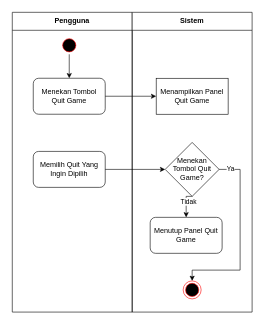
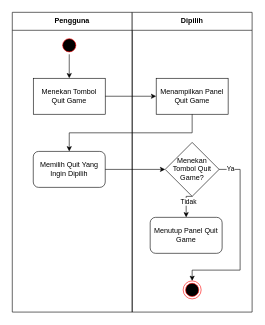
- <mxCell id="7" value="Sistem" style="swimlane;whiteSpace=wrap;html=1;startSize=30;" parent="1" vertex="1"><mxGeometry x="220" y="20" width="200" height="500" as="geometry" /></mxCell>
+ <mxCell id="7" value="Dipilih" style="swimlane;whiteSpace=wrap;html=1;startSize=30;" parent="1" vertex="1"><mxGeometry x="220" y="20" width="200" height="500" as="geometry" /></mxCell>
- <mxCell id="5" value="Menekan Tombol&lt;div&gt;Quit Game&lt;/div&gt;" style="rounded=1;whiteSpace=wrap;html=1;" parent="2" vertex="1"><mxGeometry x="35" y="110" width="120" height="60" as="geometry" /></mxCell>
+ <mxCell id="5" value="Menekan Tombol&lt;div&gt;Quit Game&lt;/div&gt;" style="whiteSpace=wrap;html=1;rounded=0;" parent="2" vertex="1"><mxGeometry x="35" y="110" width="120" height="60" as="geometry" /></mxCell>
+ <mxCell id="17" style="edgeStyle=orthogonalEdgeStyle;rounded=0;orthogonalLoop=1;jettySize=auto;html=1;exitX=0.5;exitY=1;exitDx=0;exitDy=0;entryX=0.5;entryY=0;entryDx=0;entryDy=0;" parent="1" source="8" target="6" edge="1"><mxGeometry relative="1" as="geometry" /></mxCell>
